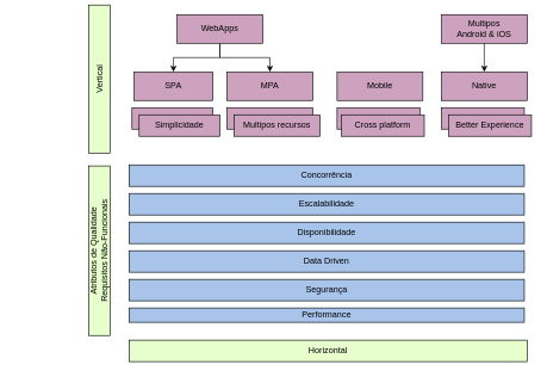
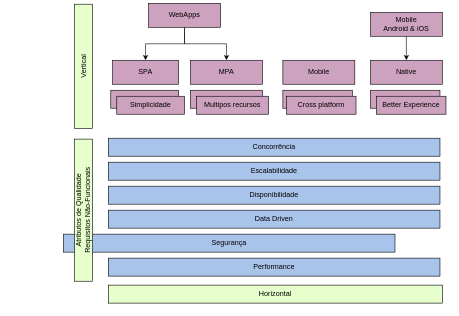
- <mxCell id="4" value="WebApps" style="rounded=0;whiteSpace=wrap;html=1;fillColor=#CDA2BE;" parent="1" vertex="1"><mxGeometry x="247" y="20" width="120" height="40" as="geometry" /></mxCell>
+ <mxCell id="4" value="WebApps" style="rounded=0;whiteSpace=wrap;html=1;fillColor=#CDA2BE;" parent="1" vertex="1"><mxGeometry x="247" y="5" width="120" height="40" as="geometry" /></mxCell>
- <mxCell id="23" value="Multipos &lt;br&gt;Android &amp;amp; iOS" style="rounded=0;whiteSpace=wrap;html=1;fillColor=#CDA2BE;" vertex="1" parent="1"><mxGeometry x="617" y="20" width="120" height="40" as="geometry" /></mxCell>
+ <mxCell id="23" value="Mobile &lt;br&gt;Android &amp;amp; iOS" style="rounded=0;whiteSpace=wrap;html=1;fillColor=#CDA2BE;" vertex="1" parent="1"><mxGeometry x="617" y="20" width="120" height="40" as="geometry" /></mxCell>
- <mxCell id="18" value="Segurança" style="rounded=0;whiteSpace=wrap;html=1;fillColor=#A9C4EB;" vertex="1" parent="1"><mxGeometry x="180" y="390" width="553" height="30" as="geometry" /></mxCell>
+ <mxCell id="18" value="Segurança" style="rounded=0;whiteSpace=wrap;html=1;fillColor=#A9C4EB;" vertex="1" parent="1"><mxGeometry x="105" y="390" width="553" height="30" as="geometry" /></mxCell>
- <mxCell id="24" value="Performance" style="rounded=0;whiteSpace=wrap;html=1;fillColor=#A9C4EB;" vertex="1" parent="1"><mxGeometry x="180" y="430" width="553" height="20" as="geometry" /></mxCell>
+ <mxCell id="24" value="Performance" style="rounded=0;whiteSpace=wrap;html=1;fillColor=#A9C4EB;" vertex="1" parent="1"><mxGeometry x="180" y="430" width="553" height="30" as="geometry" /></mxCell>
